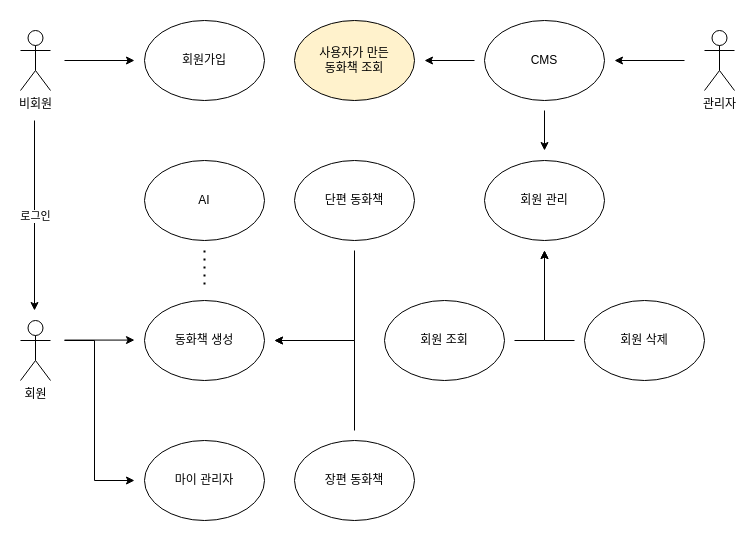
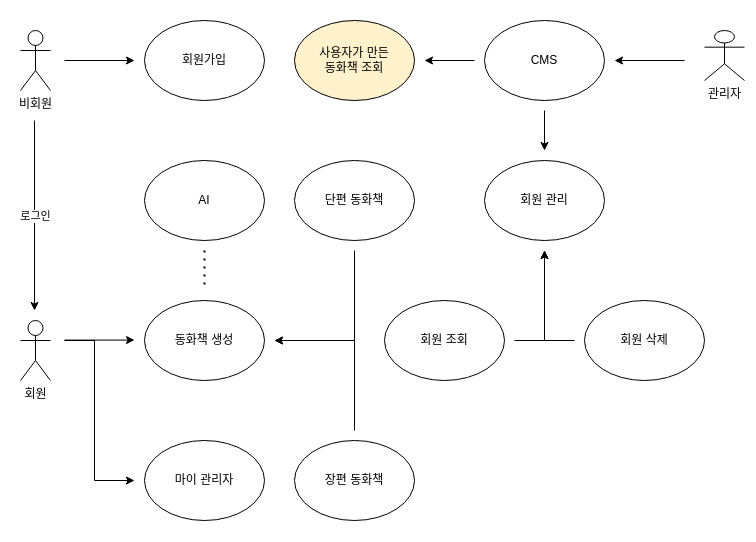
- <mxCell id="6" value="관리자" style="shape=umlActor;verticalLabelPosition=bottom;verticalAlign=top;html=1;outlineConnect=0;" vertex="1" parent="1"><mxGeometry x="704" y="30" width="30" height="60" as="geometry" /></mxCell>
+ <mxCell id="6" value="관리자" style="shape=umlActor;verticalLabelPosition=bottom;verticalAlign=top;html=1;outlineConnect=0;" vertex="1" parent="1"><mxGeometry x="704" y="30" width="40" height="50" as="geometry" /></mxCell>
